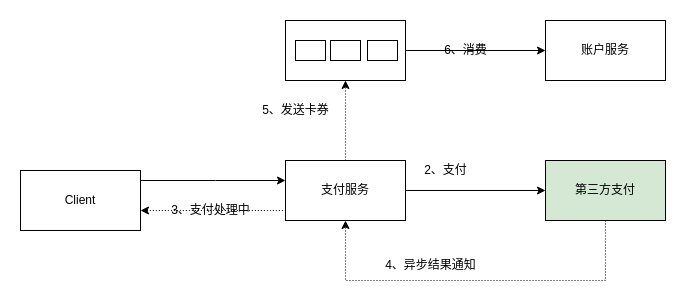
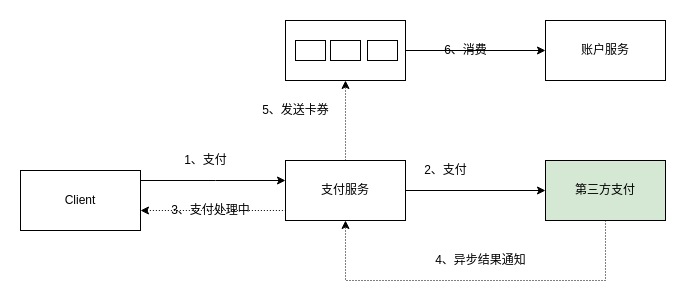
+ <mxCell id="13" value="1、支付" style="text;html=1;align=center;verticalAlign=middle;resizable=0;points=[];autosize=1;" parent="1" vertex="1"><mxGeometry x="175" y="150" width="60" height="20" as="geometry" /></mxCell>
- <mxCell id="16" value="4、异步结果通知" style="text;html=1;align=center;verticalAlign=middle;resizable=0;points=[];autosize=1;" parent="1" vertex="1"><mxGeometry x="375" y="255" width="110" height="20" as="geometry" /></mxCell>
+ <mxCell id="16" value="4、异步结果通知" style="text;html=1;align=center;verticalAlign=middle;resizable=0;points=[];autosize=1;" parent="1" vertex="1"><mxGeometry x="425" y="250" width="110" height="20" as="geometry" /></mxCell>
